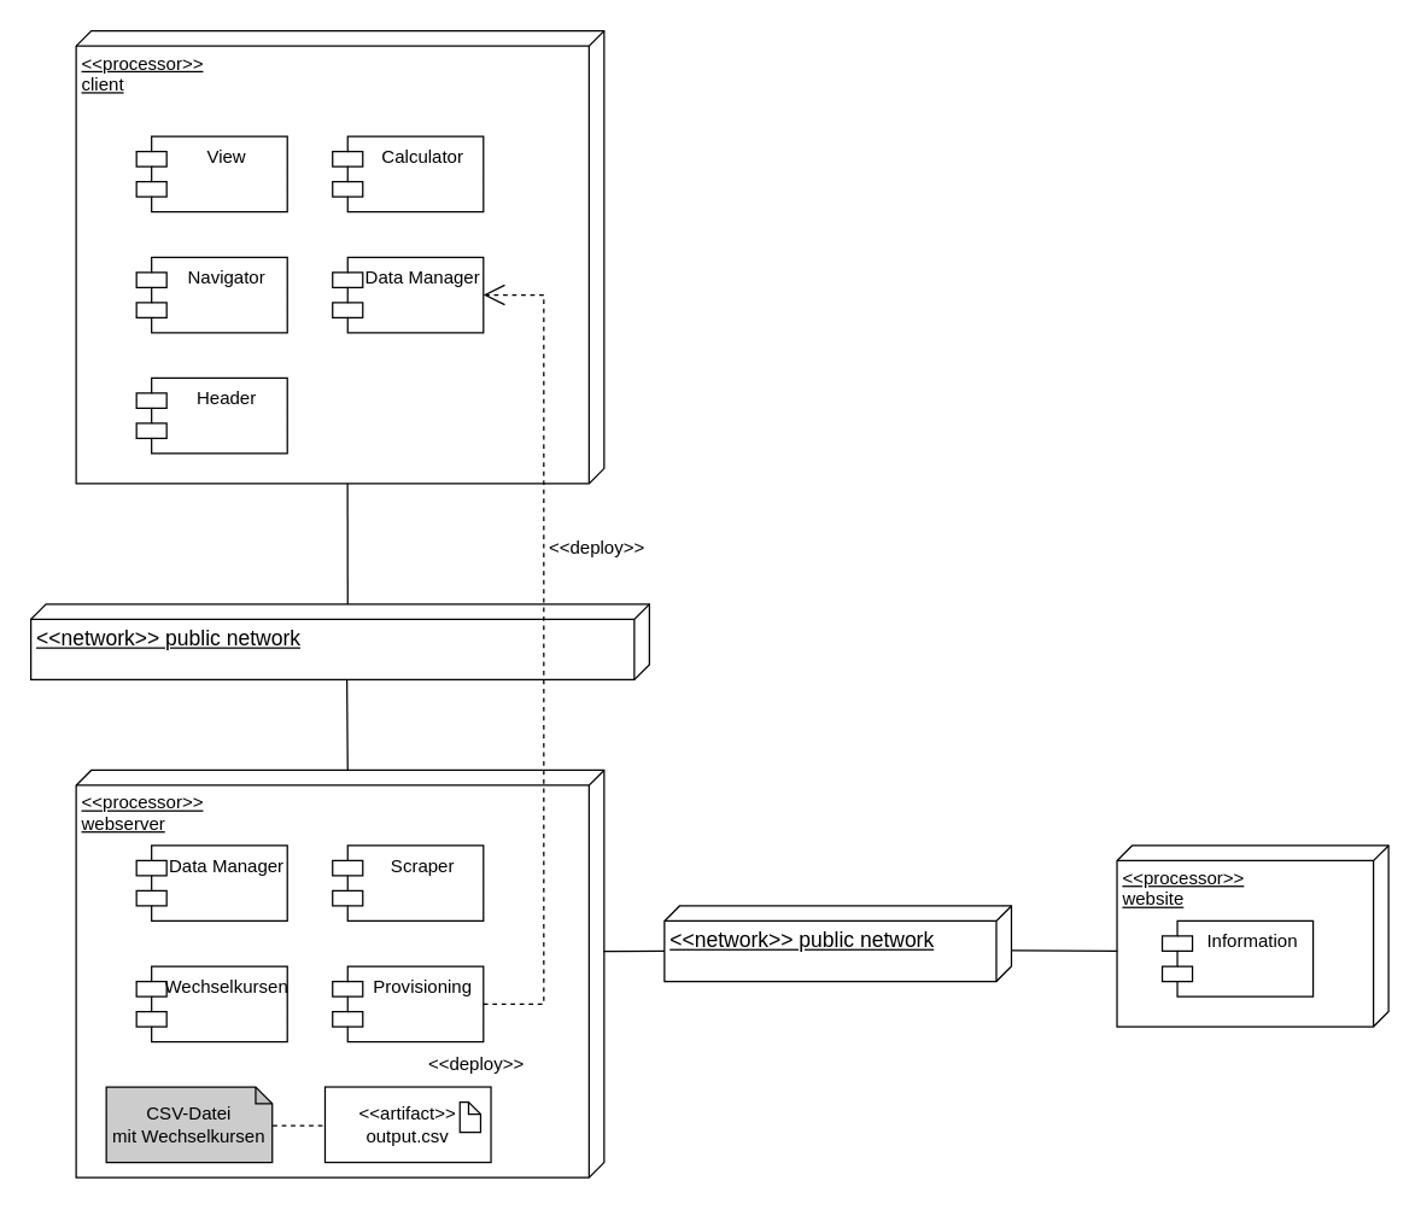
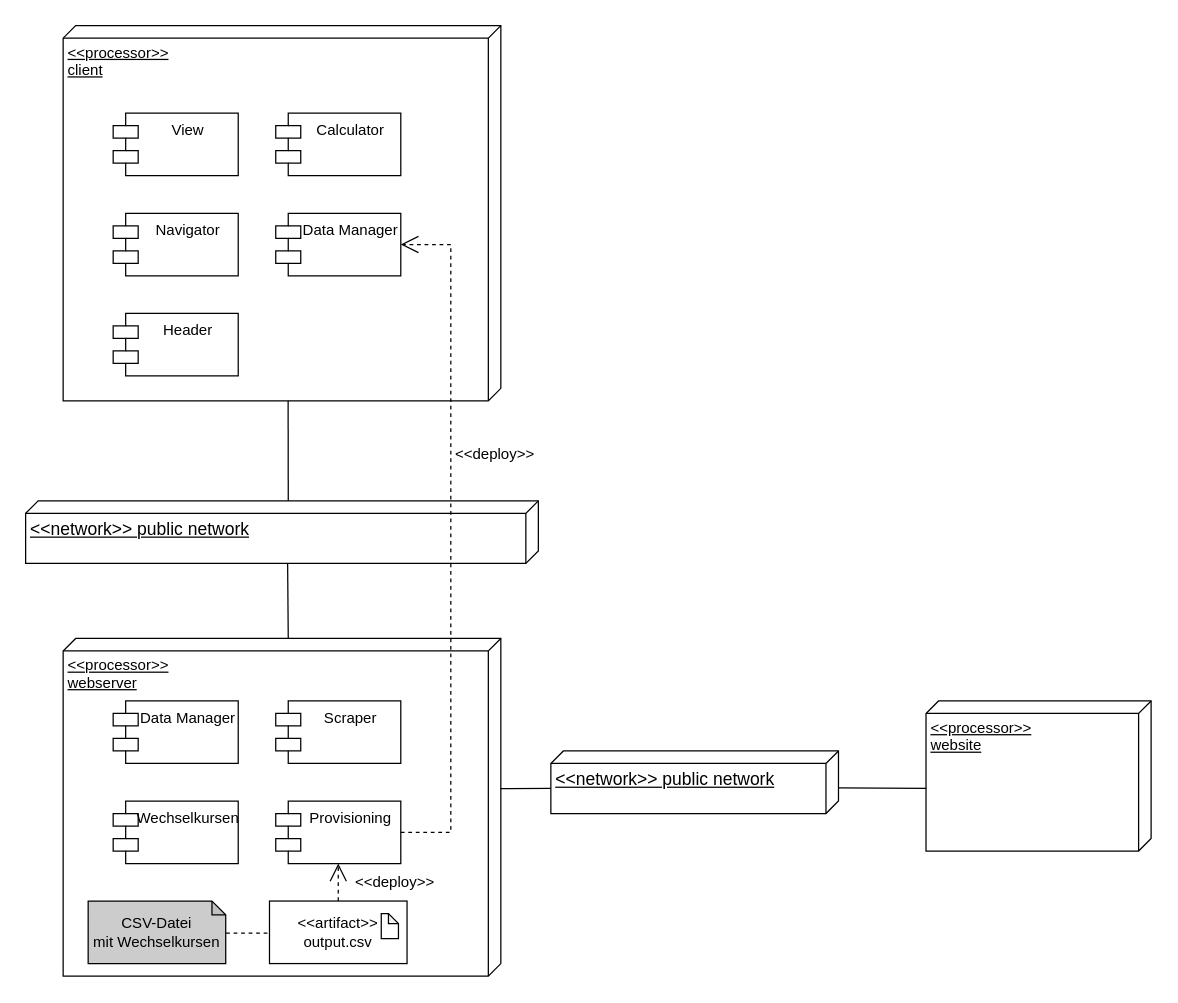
- <mxCell id="19" value="Information" style="shape=module;align=left;spacingLeft=20;align=center;verticalAlign=top;whiteSpace=wrap;html=1;" vertex="1" parent="1"><mxGeometry x="770" y="610" width="100" height="50" as="geometry" /></mxCell>
+ <mxCell id="24" value="" style="endArrow=open;endSize=12;dashed=1;html=1;rounded=0;entryX=0.5;entryY=1;entryDx=0;entryDy=0;exitX=0.5;exitY=0;exitDx=0;exitDy=0;" edge="1" parent="1" source="22" target="20"><mxGeometry width="160" relative="1" as="geometry"><mxPoint x="210" y="734.66" as="sourcePoint" /><mxPoint x="370" y="734.66" as="targetPoint" /></mxGeometry></mxCell>
